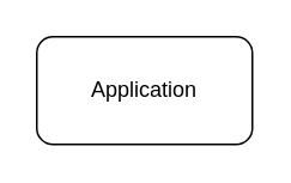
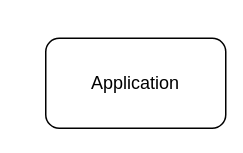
- <mxCell id="2" value="Application" style="rounded=1;whiteSpace=wrap;html=1;" vertex="1" parent="1"><mxGeometry x="20" y="20" width="120" height="60" as="geometry" /></mxCell>
+ <mxCell id="2" value="Application" style="rounded=1;whiteSpace=wrap;html=1;" vertex="1" parent="1"><mxGeometry x="30" y="25" width="120" height="60" as="geometry" /></mxCell>
